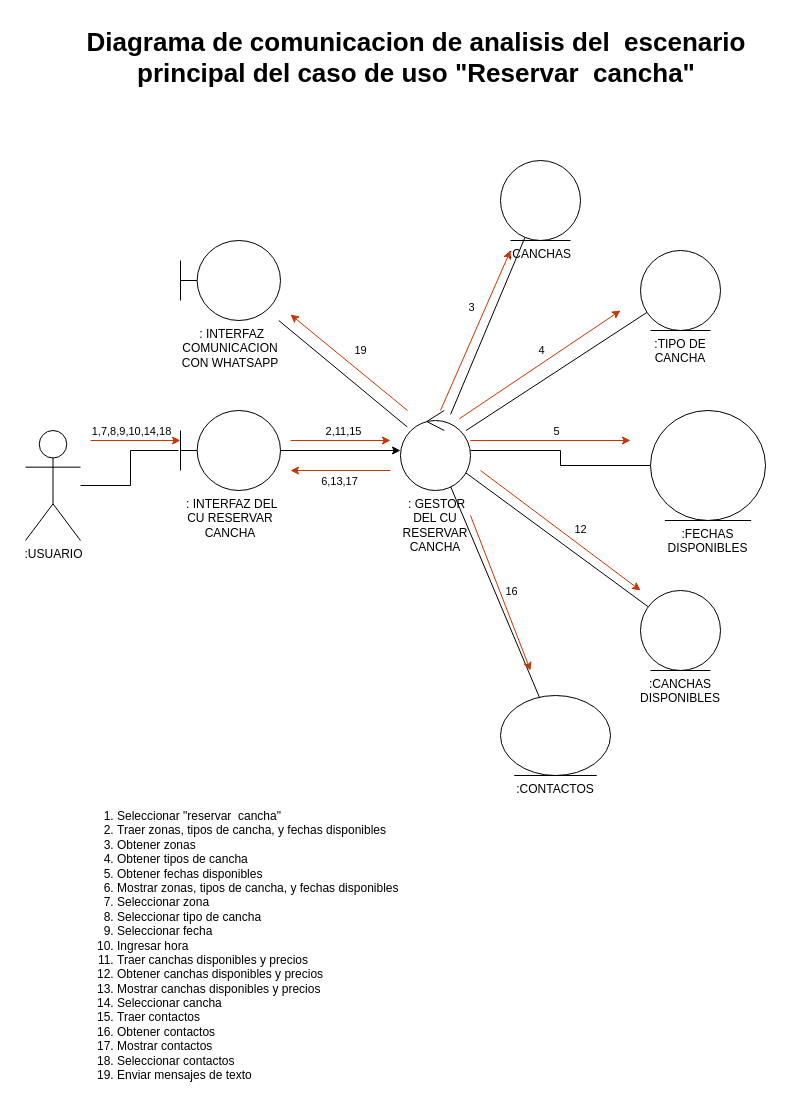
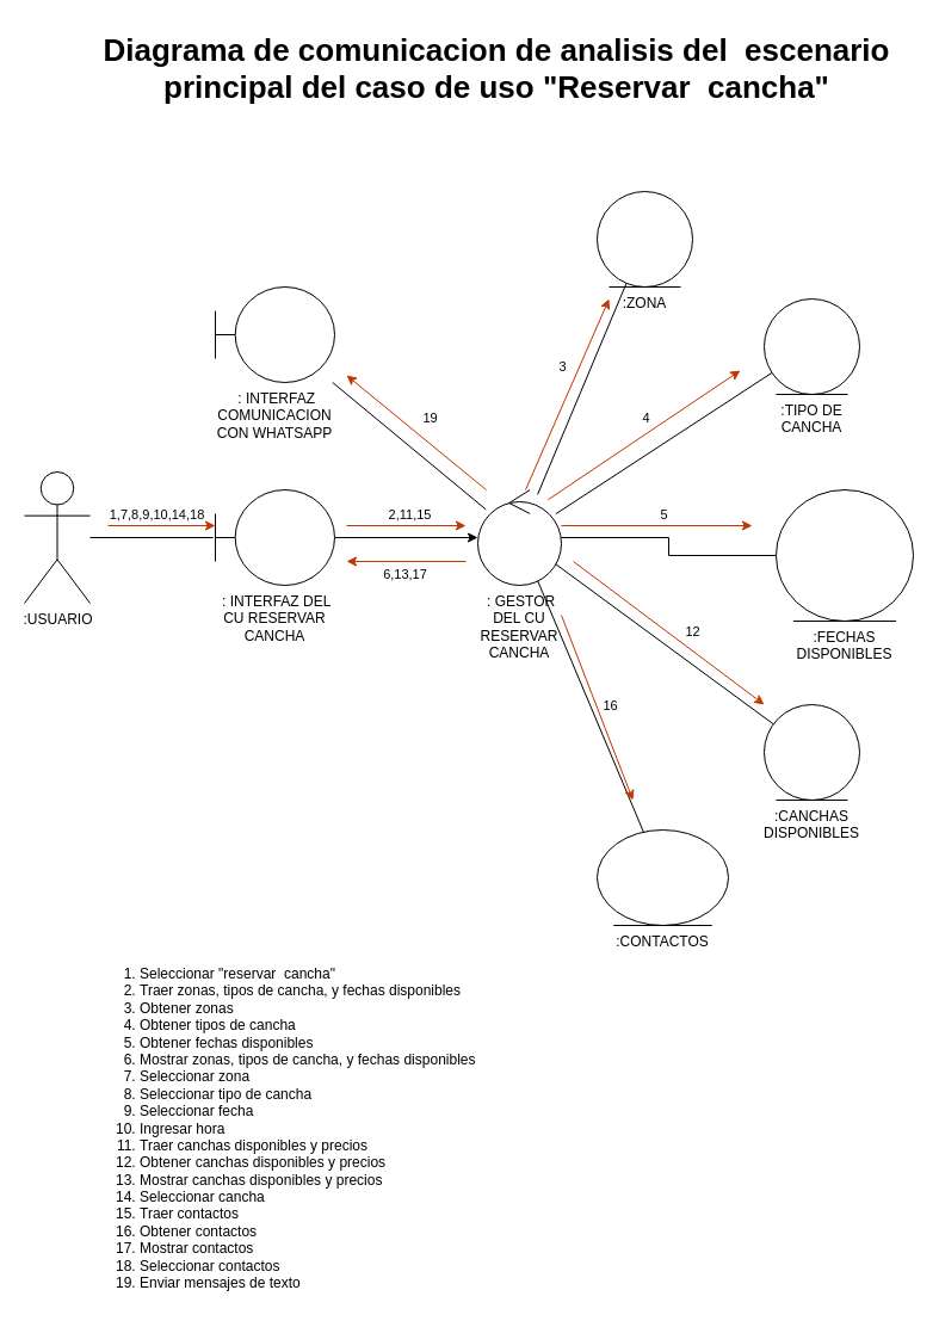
- <mxCell id="21" value=":CANCHAS" style="ellipse;shape=umlEntity;whiteSpace=wrap;html=1;labelPosition=center;verticalLabelPosition=bottom;align=center;verticalAlign=top;" vertex="1" parent="1"><mxGeometry x="500" y="160" width="80" height="80" as="geometry" /></mxCell>
+ <mxCell id="21" value=":ZONA" style="ellipse;shape=umlEntity;whiteSpace=wrap;html=1;labelPosition=center;verticalLabelPosition=bottom;align=center;verticalAlign=top;" vertex="1" parent="1"><mxGeometry x="500" y="160" width="80" height="80" as="geometry" /></mxCell>
- <mxCell id="6" value=":USUARIO" style="shape=umlActor;verticalLabelPosition=bottom;verticalAlign=top;html=1;" vertex="1" parent="1"><mxGeometry x="25" y="430" width="55" height="110" as="geometry" /></mxCell>
+ <mxCell id="6" value=":USUARIO" style="shape=umlActor;verticalLabelPosition=bottom;verticalAlign=top;html=1;" vertex="1" parent="1"><mxGeometry x="20" y="395" width="55" height="110" as="geometry" /></mxCell>
